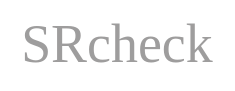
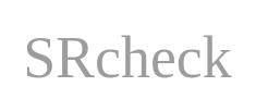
- <mxCell id="2" value="SRcheck" style="text;align=center;verticalAlign=middle;rounded=0;fontFamily=Concert One;fontSource=https%3A%2F%2Ffonts.googleapis.com%2Fcss%3Ffamily%3DConcert%2BOne;fontStyle=0;fontSize=90;fontColor=#9E9D9D;labelBackgroundColor=none;labelBorderColor=none;" vertex="1" parent="1"><mxGeometry x="20" y="5" width="350" height="110" as="geometry" /></mxCell>
+ <mxCell id="2" value="SRcheck" style="text;align=center;verticalAlign=middle;rounded=0;fontFamily=Concert One;fontSource=https%3A%2F%2Ffonts.googleapis.com%2Fcss%3Ffamily%3DConcert%2BOne;fontStyle=0;fontSize=90;fontColor=#9E9D9D;labelBackgroundColor=none;labelBorderColor=none;" vertex="1" parent="1"><mxGeometry width="350" height="110" as="geometry" x="20" y="20" /></mxCell>
